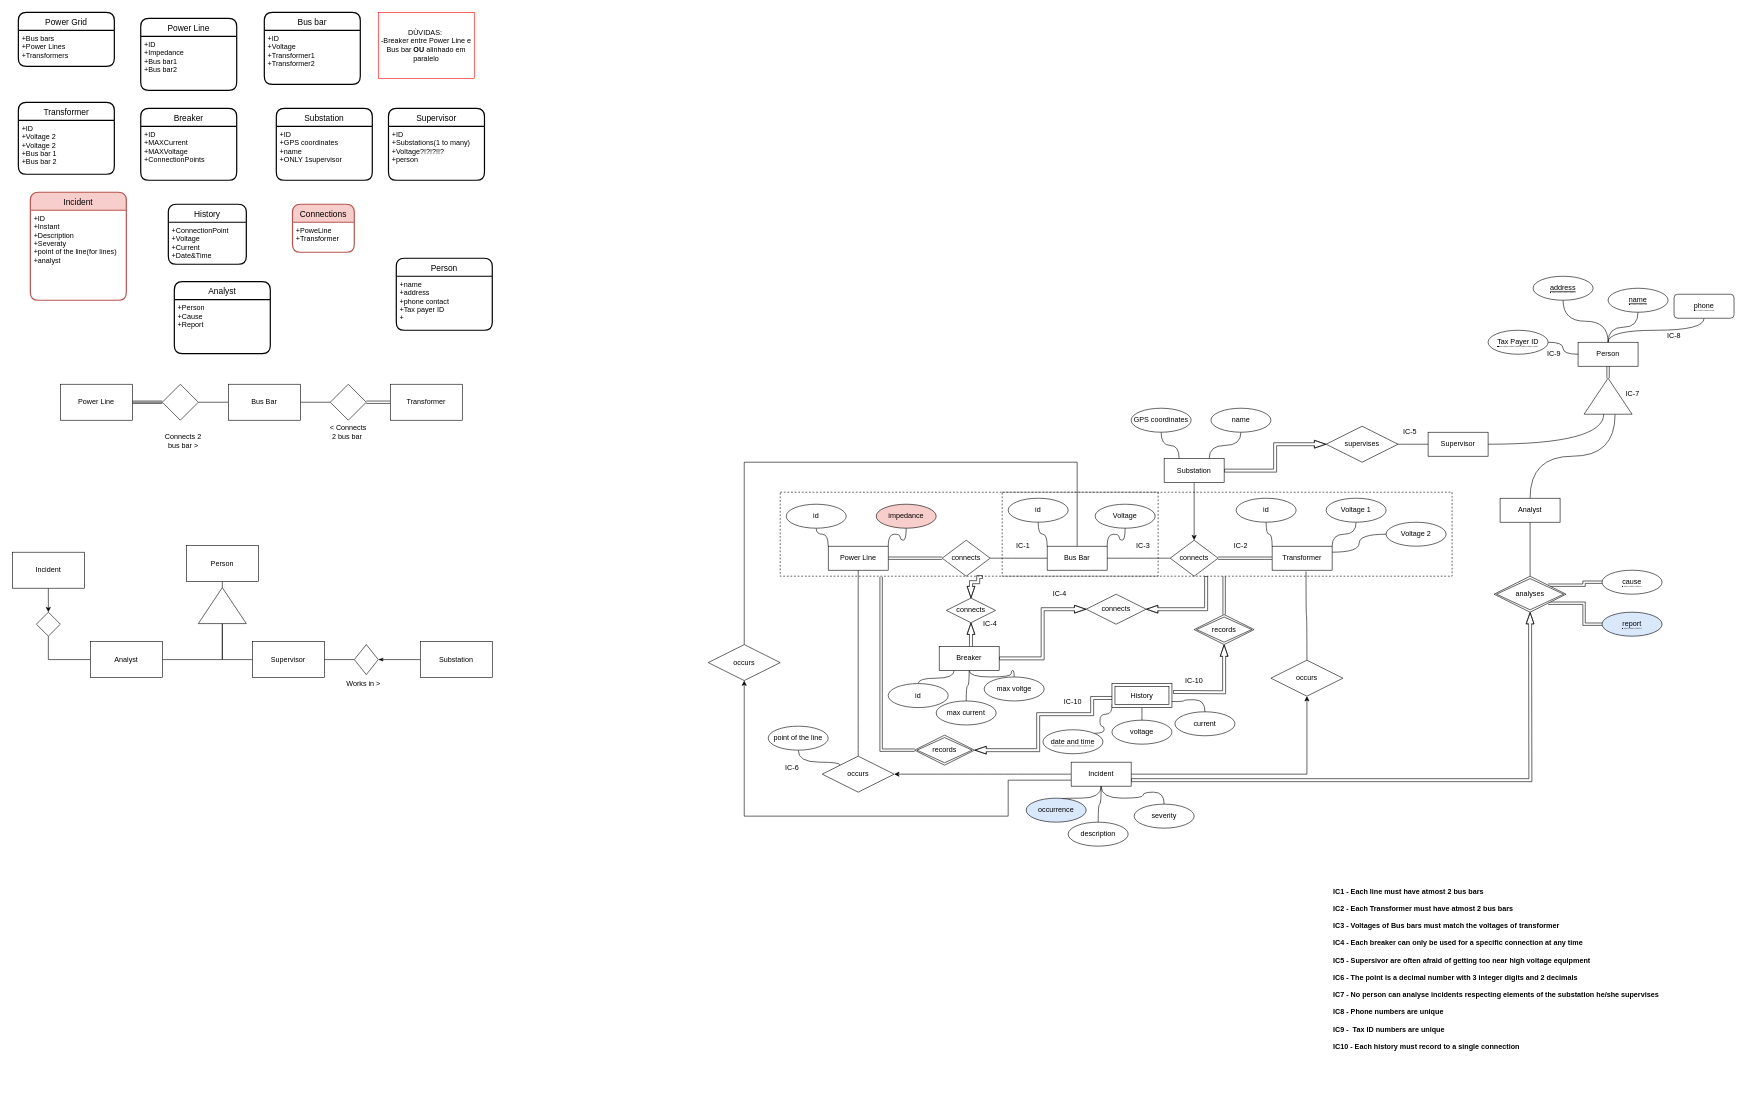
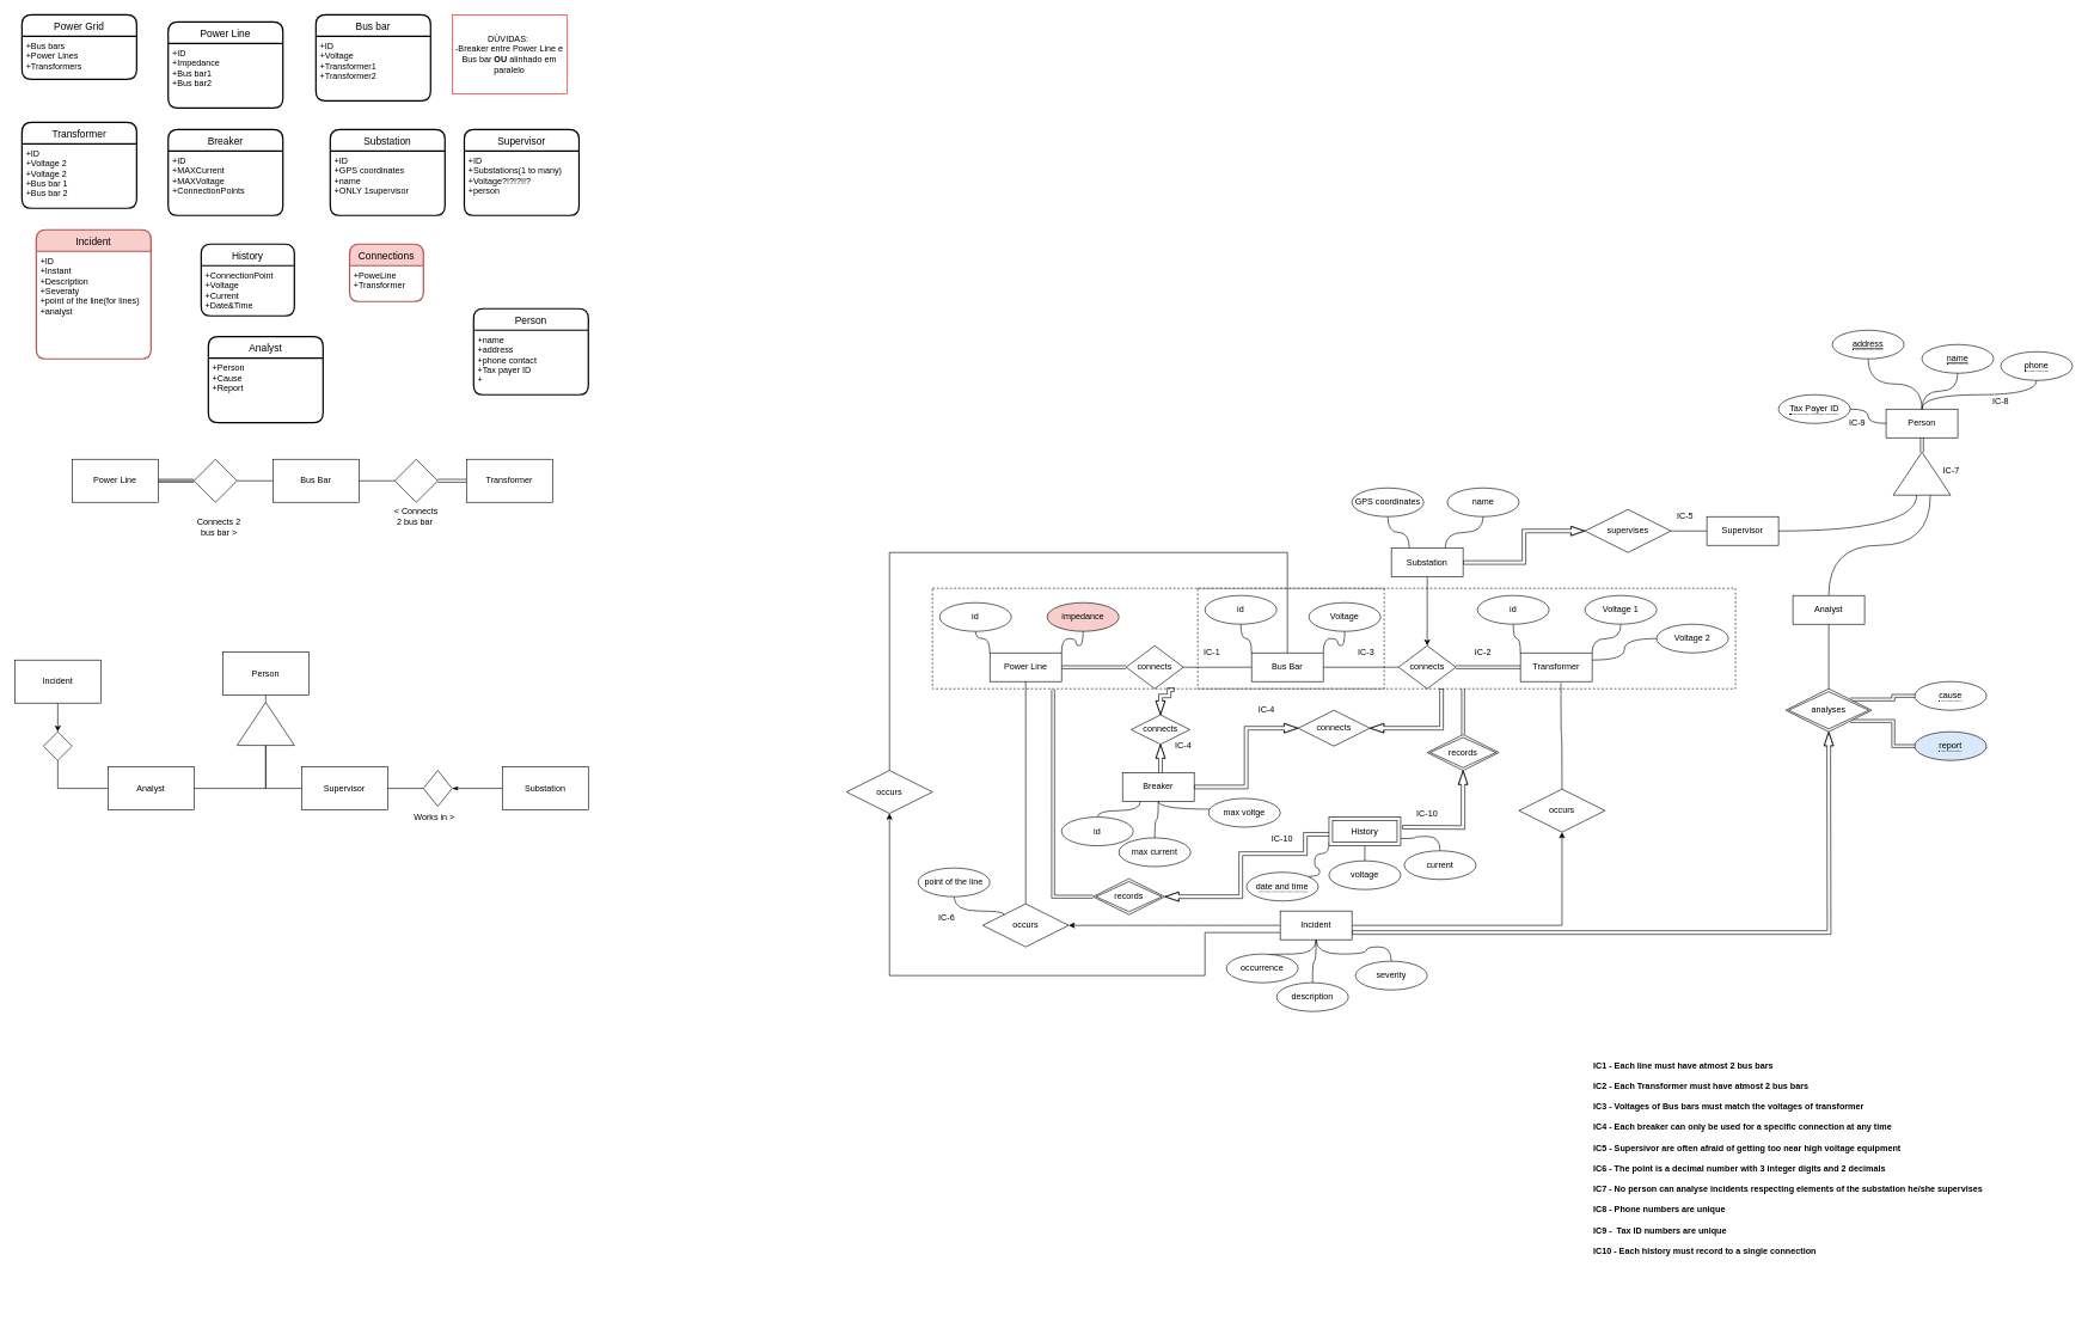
- <mxCell id="147" value="&lt;span style=&quot;border-bottom: 1px dotted&quot;&gt;phone&lt;/span&gt;" style="whiteSpace=wrap;html=1;align=center;rounded=1;" parent="1" vertex="1"><mxGeometry x="2790" y="490" width="100" height="40" as="geometry" /></mxCell>
+ <mxCell id="147" value="&lt;span style=&quot;border-bottom: 1px dotted&quot;&gt;phone&lt;/span&gt;" style="ellipse;whiteSpace=wrap;html=1;align=center;" parent="1" vertex="1"><mxGeometry x="2790" y="490" width="100" height="40" as="geometry" /></mxCell>
- <mxCell id="77" value="IC-1" style="text;html=1;strokeColor=none;fillColor=none;align=center;verticalAlign=middle;whiteSpace=wrap;rounded=0;" parent="1" vertex="1"><mxGeometry x="1685" y="900" width="40" height="20" as="geometry" /></mxCell>
+ <mxCell id="77" value="IC-1" style="text;html=1;strokeColor=none;fillColor=none;align=center;verticalAlign=middle;whiteSpace=wrap;rounded=0;" parent="1" vertex="1"><mxGeometry x="1670" y="900" width="40" height="20" as="geometry" /></mxCell>
- <mxCell id="89" value="max voltge" style="ellipse;whiteSpace=wrap;html=1;align=center;" parent="1" vertex="1"><mxGeometry x="1640" y="1128" width="100" height="40" as="geometry" /></mxCell>
+ <mxCell id="89" value="max voltge" style="ellipse;whiteSpace=wrap;html=1;align=center;" parent="1" vertex="1"><mxGeometry x="1685" y="1113" width="100" height="40" as="geometry" /></mxCell>
- <mxCell id="113" value="occurrence" style="ellipse;whiteSpace=wrap;html=1;align=center;fillColor=#dae8fc;" parent="1" vertex="1"><mxGeometry x="1710" y="1330" width="100" height="40" as="geometry" /></mxCell>
+ <mxCell id="113" value="occurrence" style="ellipse;whiteSpace=wrap;html=1;align=center;" parent="1" vertex="1"><mxGeometry x="1710" y="1330" width="100" height="40" as="geometry" /></mxCell>
